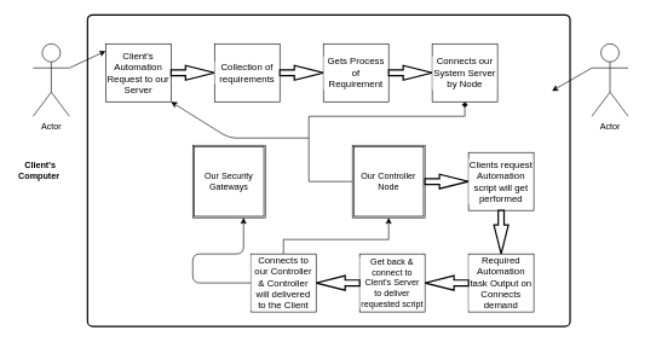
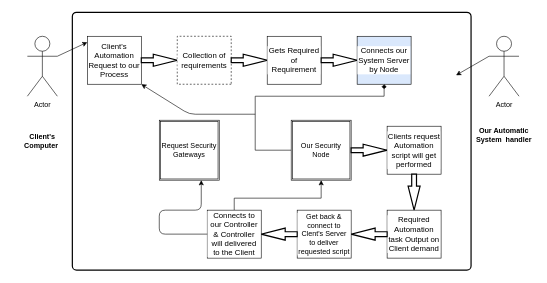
- <mxCell id="5" value="&lt;font style=&quot;font-size: 13px&quot;&gt;Client's Automation Request to our Server&lt;/font&gt;" style="rounded=0;whiteSpace=wrap;html=1;" vertex="1" parent="1"><mxGeometry x="145" y="60" width="90" height="80" as="geometry" /></mxCell>
+ <mxCell id="5" value="&lt;font style=&quot;font-size: 13px&quot;&gt;Client's Automation Request to our Process&lt;/font&gt;" style="rounded=0;whiteSpace=wrap;html=1;" vertex="1" parent="1"><mxGeometry x="145" y="60" width="90" height="80" as="geometry" /></mxCell>
- <mxCell id="8" value="&lt;font style=&quot;font-size: 13px&quot;&gt;Collection of requirements&lt;/font&gt;" style="rounded=0;whiteSpace=wrap;html=1;direction=west;labelBackgroundColor=#ffffff;" vertex="1" parent="1"><mxGeometry x="295" y="60" width="90" height="80" as="geometry" /></mxCell>
+ <mxCell id="8" value="&lt;font style=&quot;font-size: 13px&quot;&gt;Collection of requirements&lt;/font&gt;" style="rounded=0;whiteSpace=wrap;html=1;direction=west;labelBackgroundColor=#ffffff;dashed=1;" vertex="1" parent="1"><mxGeometry x="295" y="60" width="90" height="80" as="geometry" /></mxCell>
- <mxCell id="10" value="&lt;span style=&quot;font-size: 13px&quot;&gt;Gets Process of Requirement&lt;/span&gt;" style="rounded=0;whiteSpace=wrap;html=1;direction=west;labelBackgroundColor=#ffffff;" vertex="1" parent="1"><mxGeometry x="445" y="60" width="90" height="80" as="geometry" /></mxCell>
+ <mxCell id="10" value="&lt;span style=&quot;font-size: 13px&quot;&gt;Gets Required of Requirement&lt;/span&gt;" style="rounded=0;whiteSpace=wrap;html=1;direction=west;labelBackgroundColor=#ffffff;" vertex="1" parent="1"><mxGeometry x="445" y="60" width="90" height="80" as="geometry" /></mxCell>
- <mxCell id="12" value="&lt;span style=&quot;font-size: 13px&quot;&gt;Connects our System Server by Node&lt;br&gt;&lt;/span&gt;" style="rounded=0;whiteSpace=wrap;html=1;direction=west;labelBackgroundColor=#ffffff;" vertex="1" parent="1"><mxGeometry x="595" y="60" width="90" height="80" as="geometry" /></mxCell>
+ <mxCell id="12" value="&lt;span style=&quot;font-size: 13px&quot;&gt;Connects our System Server by Node&lt;br&gt;&lt;/span&gt;" style="rounded=0;whiteSpace=wrap;html=1;direction=west;labelBackgroundColor=#ffffff;fillColor=#dae8fc;" vertex="1" parent="1"><mxGeometry x="595" y="60" width="90" height="80" as="geometry" /></mxCell>
+ <mxCell id="25" value="&lt;b&gt;Our Automatic System&amp;nbsp; handler&lt;/b&gt;" style="text;html=1;strokeColor=none;fillColor=none;align=center;verticalAlign=middle;whiteSpace=wrap;rounded=0;" vertex="1" parent="1"><mxGeometry x="790" y="200" width="100" height="50" as="geometry" /></mxCell>
- <mxCell id="3" value="&lt;b&gt;Client's Computer&amp;nbsp;&lt;/b&gt;" style="text;html=1;strokeColor=none;fillColor=none;align=center;verticalAlign=middle;whiteSpace=wrap;rounded=0;" vertex="1" parent="1"><mxGeometry x="5" y="210" width="100" height="50" as="geometry" /></mxCell>
+ <mxCell id="3" value="&lt;b&gt;Client's Computer&amp;nbsp;&lt;/b&gt;" style="text;html=1;strokeColor=none;fillColor=none;align=center;verticalAlign=middle;whiteSpace=wrap;rounded=0;" vertex="1" parent="1"><mxGeometry x="20" y="210" width="100" height="50" as="geometry" /></mxCell>
- <mxCell id="27" value="Our Security Gateways" style="shape=ext;double=1;whiteSpace=wrap;html=1;aspect=fixed;labelBackgroundColor=none;" vertex="1" parent="1"><mxGeometry x="265" y="200" width="100" height="100" as="geometry" /></mxCell>
+ <mxCell id="27" value="Request Security Gateways" style="shape=ext;double=1;whiteSpace=wrap;html=1;aspect=fixed;labelBackgroundColor=none;" vertex="1" parent="1"><mxGeometry x="265" y="200" width="100" height="100" as="geometry" /></mxCell>
- <mxCell id="14" value="Our Controller Node" style="shape=ext;double=1;whiteSpace=wrap;html=1;aspect=fixed;labelBackgroundColor=none;" vertex="1" parent="1"><mxGeometry x="485" y="200" width="100" height="100" as="geometry" /></mxCell>
+ <mxCell id="14" value="Our Security Node" style="shape=ext;double=1;whiteSpace=wrap;html=1;aspect=fixed;labelBackgroundColor=none;" vertex="1" parent="1"><mxGeometry x="485" y="200" width="100" height="100" as="geometry" /></mxCell>
- <mxCell id="18" value="&lt;span style=&quot;font-size: 13px&quot;&gt;Required Automation task Output on Connects demand&lt;br&gt;&lt;/span&gt;" style="rounded=0;whiteSpace=wrap;html=1;direction=west;labelBackgroundColor=#ffffff;" vertex="1" parent="1"><mxGeometry x="645" y="350" width="90" height="80" as="geometry" /></mxCell>
+ <mxCell id="18" value="&lt;span style=&quot;font-size: 13px&quot;&gt;Required Automation task Output on Client demand&lt;br&gt;&lt;/span&gt;" style="rounded=0;whiteSpace=wrap;html=1;direction=west;labelBackgroundColor=#ffffff;" vertex="1" parent="1"><mxGeometry x="645" y="350" width="90" height="80" as="geometry" /></mxCell>
